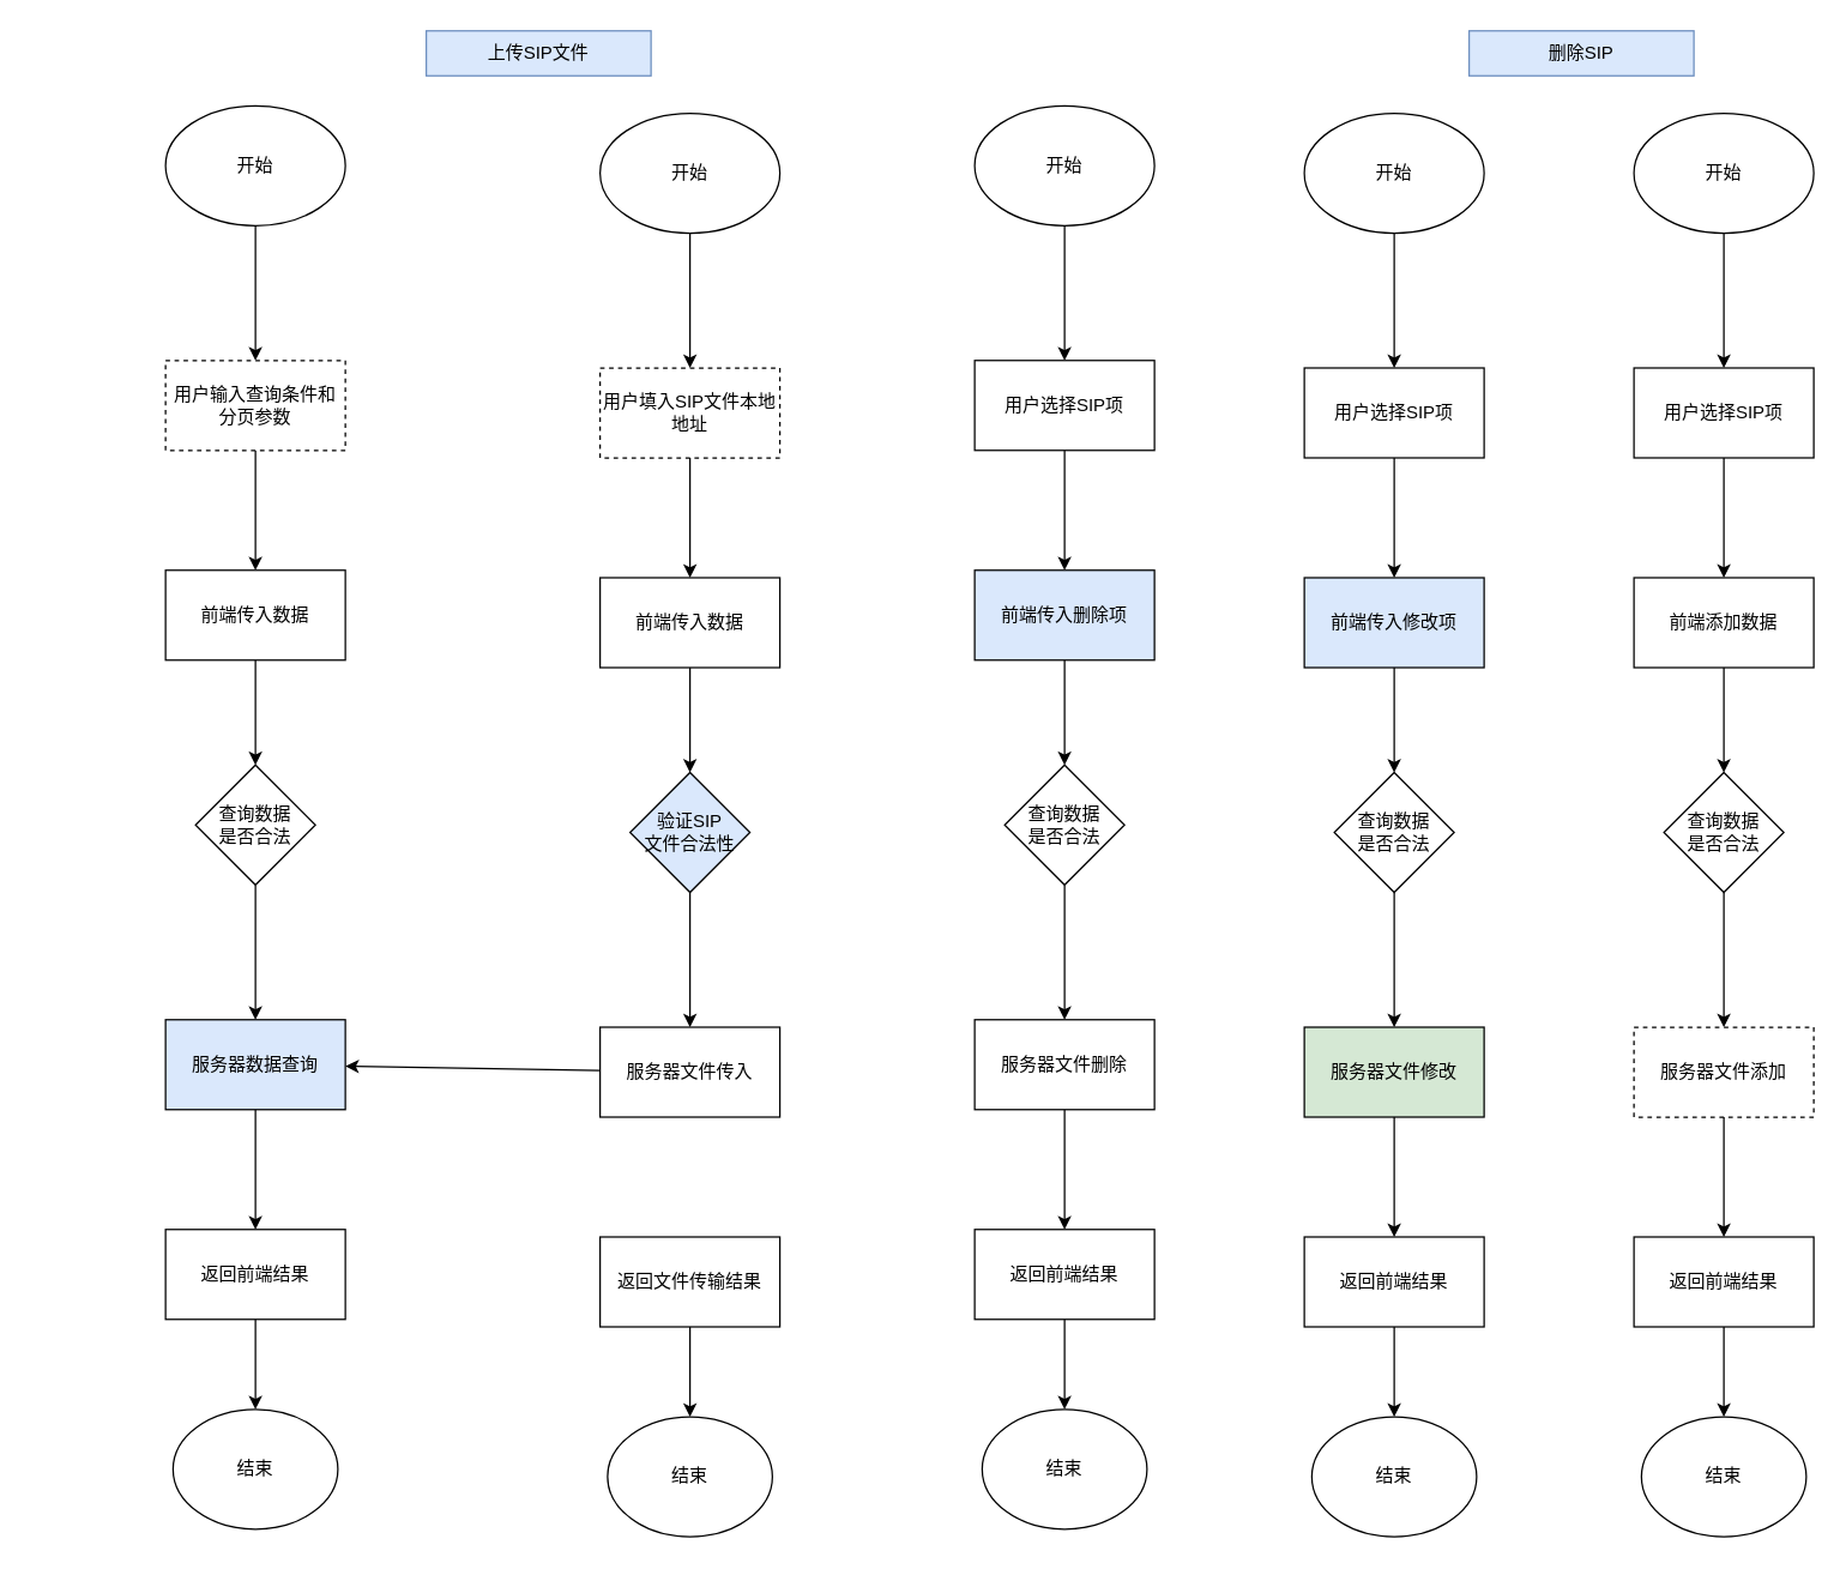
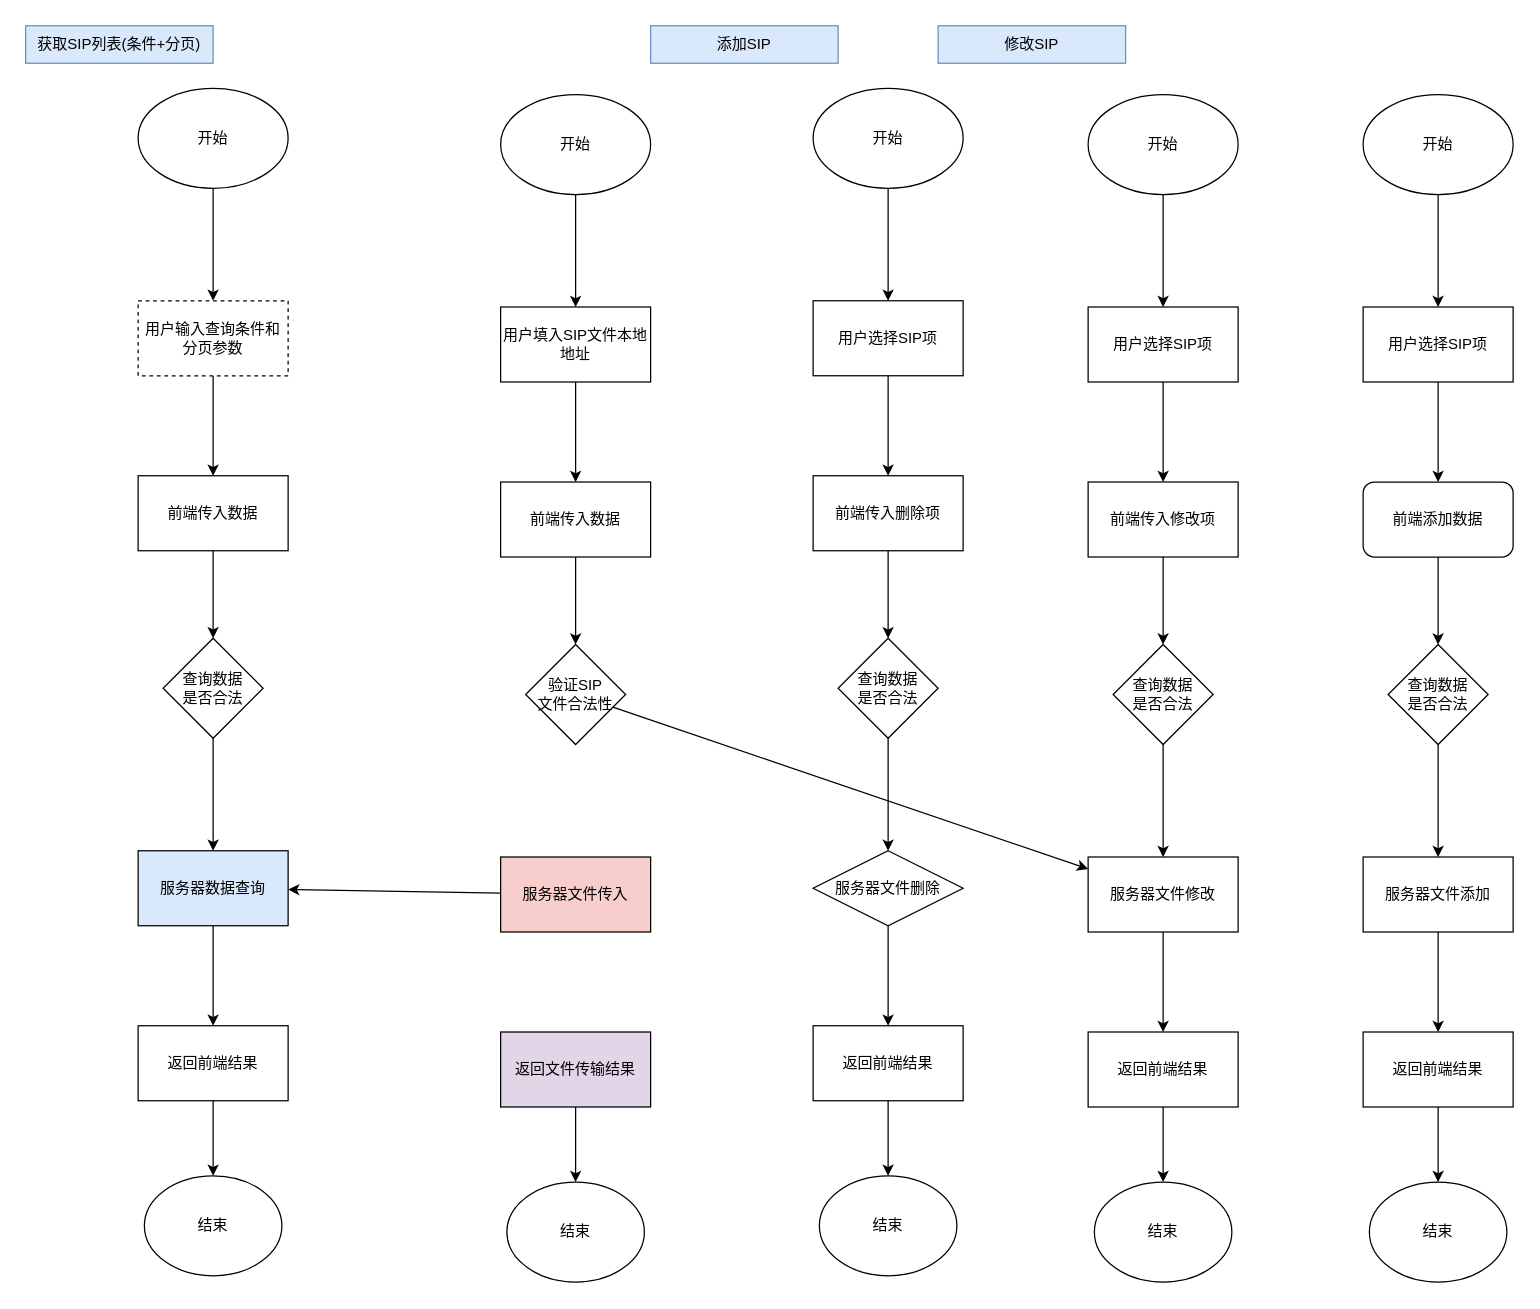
+ <mxCell id="67" value="获取SIP列表(条件+分页)" style="text;html=1;strokeColor=#6c8ebf;fillColor=#dae8fc;align=center;verticalAlign=middle;whiteSpace=wrap;rounded=0;" vertex="1" parent="1"><mxGeometry y="20" width="150" height="30" as="geometry" x="20" /></mxCell>
- <mxCell id="68" value="上传SIP文件" style="text;html=1;strokeColor=#6c8ebf;fillColor=#dae8fc;align=center;verticalAlign=middle;whiteSpace=wrap;rounded=0;" vertex="1" parent="1"><mxGeometry x="284" y="20" width="150" height="30" as="geometry" /></mxCell>
+ <mxCell id="69" value="添加SIP" style="text;html=1;strokeColor=#6c8ebf;fillColor=#dae8fc;align=center;verticalAlign=middle;whiteSpace=wrap;rounded=0;" vertex="1" parent="1"><mxGeometry x="520" y="20" width="150" height="30" as="geometry" /></mxCell>
+ <mxCell id="70" value="修改SIP" style="text;html=1;strokeColor=#6c8ebf;fillColor=#dae8fc;align=center;verticalAlign=middle;whiteSpace=wrap;rounded=0;" vertex="1" parent="1"><mxGeometry x="750" y="20" width="150" height="30" as="geometry" /></mxCell>
- <mxCell id="71" value="删除SIP" style="text;html=1;strokeColor=#6c8ebf;fillColor=#dae8fc;align=center;verticalAlign=middle;whiteSpace=wrap;rounded=0;" vertex="1" parent="1"><mxGeometry x="980" y="20" width="150" height="30" as="geometry" /></mxCell>
- <mxCell id="18" value="用户填入SIP文件本地地址" style="whiteSpace=wrap;html=1;dashed=1;" vertex="1" parent="1"><mxGeometry x="400" y="245" width="120" height="60" as="geometry" /></mxCell>
+ <mxCell id="18" value="用户填入SIP文件本地地址" style="whiteSpace=wrap;html=1;" vertex="1" parent="1"><mxGeometry x="400" y="245" width="120" height="60" as="geometry" /></mxCell>
- <mxCell id="33" value="前端传入删除项" style="whiteSpace=wrap;html=1;fillColor=#dae8fc;" vertex="1" parent="1"><mxGeometry x="650" y="380" width="120" height="60" as="geometry" /></mxCell>
+ <mxCell id="33" value="前端传入删除项" style="whiteSpace=wrap;html=1;" vertex="1" parent="1"><mxGeometry x="650" y="380" width="120" height="60" as="geometry" /></mxCell>
- <mxCell id="46" value="前端传入修改项" style="whiteSpace=wrap;html=1;fillColor=#dae8fc;" vertex="1" parent="1"><mxGeometry x="870" y="385" width="120" height="60" as="geometry" /></mxCell>
+ <mxCell id="46" value="前端传入修改项" style="whiteSpace=wrap;html=1;" vertex="1" parent="1"><mxGeometry x="870" y="385" width="120" height="60" as="geometry" /></mxCell>
- <mxCell id="59" value="前端添加数据" style="whiteSpace=wrap;html=1;" vertex="1" parent="1"><mxGeometry x="1090" y="385" width="120" height="60" as="geometry" /></mxCell>
+ <mxCell id="59" value="前端添加数据" style="whiteSpace=wrap;html=1;rounded=1;" vertex="1" parent="1"><mxGeometry x="1090" y="385" width="120" height="60" as="geometry" /></mxCell>
- <mxCell id="22" value="验证SIP&lt;br&gt;文件合法性" style="rhombus;whiteSpace=wrap;html=1;fillColor=#dae8fc;" vertex="1" parent="1"><mxGeometry x="420" y="515" width="80" height="80" as="geometry" /></mxCell>
+ <mxCell id="22" value="验证SIP&lt;br&gt;文件合法性" style="rhombus;whiteSpace=wrap;html=1;" vertex="1" parent="1"><mxGeometry x="420" y="515" width="80" height="80" as="geometry" /></mxCell>
- <mxCell id="21" value="" style="edgeStyle=none;html=1;" edge="1" parent="1" source="22" target="24"><mxGeometry relative="1" as="geometry" /></mxCell>
+ <mxCell id="21" value="" style="edgeStyle=none;html=1;" edge="1" parent="1" source="22" target="50"><mxGeometry relative="1" as="geometry" /></mxCell>
- <mxCell id="37" value="服务器文件删除" style="whiteSpace=wrap;html=1;" vertex="1" parent="1"><mxGeometry x="650" y="680" width="120" height="60" as="geometry" /></mxCell>
+ <mxCell id="37" value="服务器文件删除" style="rhombus;whiteSpace=wrap;html=1;" vertex="1" parent="1"><mxGeometry x="650" y="680" width="120" height="60" as="geometry" /></mxCell>
- <mxCell id="24" value="服务器文件传入" style="whiteSpace=wrap;html=1;" vertex="1" parent="1"><mxGeometry x="400" y="685" width="120" height="60" as="geometry" /></mxCell>
+ <mxCell id="24" value="服务器文件传入" style="whiteSpace=wrap;html=1;fillColor=#f8cecc;" vertex="1" parent="1"><mxGeometry x="400" y="685" width="120" height="60" as="geometry" /></mxCell>
- <mxCell id="50" value="服务器文件修改" style="whiteSpace=wrap;html=1;fillColor=#d5e8d4;" vertex="1" parent="1"><mxGeometry x="870" y="685" width="120" height="60" as="geometry" /></mxCell>
+ <mxCell id="50" value="服务器文件修改" style="whiteSpace=wrap;html=1;" vertex="1" parent="1"><mxGeometry x="870" y="685" width="120" height="60" as="geometry" /></mxCell>
- <mxCell id="63" value="服务器文件添加" style="whiteSpace=wrap;html=1;dashed=1;" vertex="1" parent="1"><mxGeometry x="1090" y="685" width="120" height="60" as="geometry" /></mxCell>
+ <mxCell id="63" value="服务器文件添加" style="whiteSpace=wrap;html=1;" vertex="1" parent="1"><mxGeometry x="1090" y="685" width="120" height="60" as="geometry" /></mxCell>
- <mxCell id="26" value="返回文件传输结果" style="whiteSpace=wrap;html=1;" vertex="1" parent="1"><mxGeometry x="400" y="825" width="120" height="60" as="geometry" /></mxCell>
+ <mxCell id="26" value="返回文件传输结果" style="whiteSpace=wrap;html=1;fillColor=#e1d5e7;" vertex="1" parent="1"><mxGeometry x="400" y="825" width="120" height="60" as="geometry" /></mxCell>
